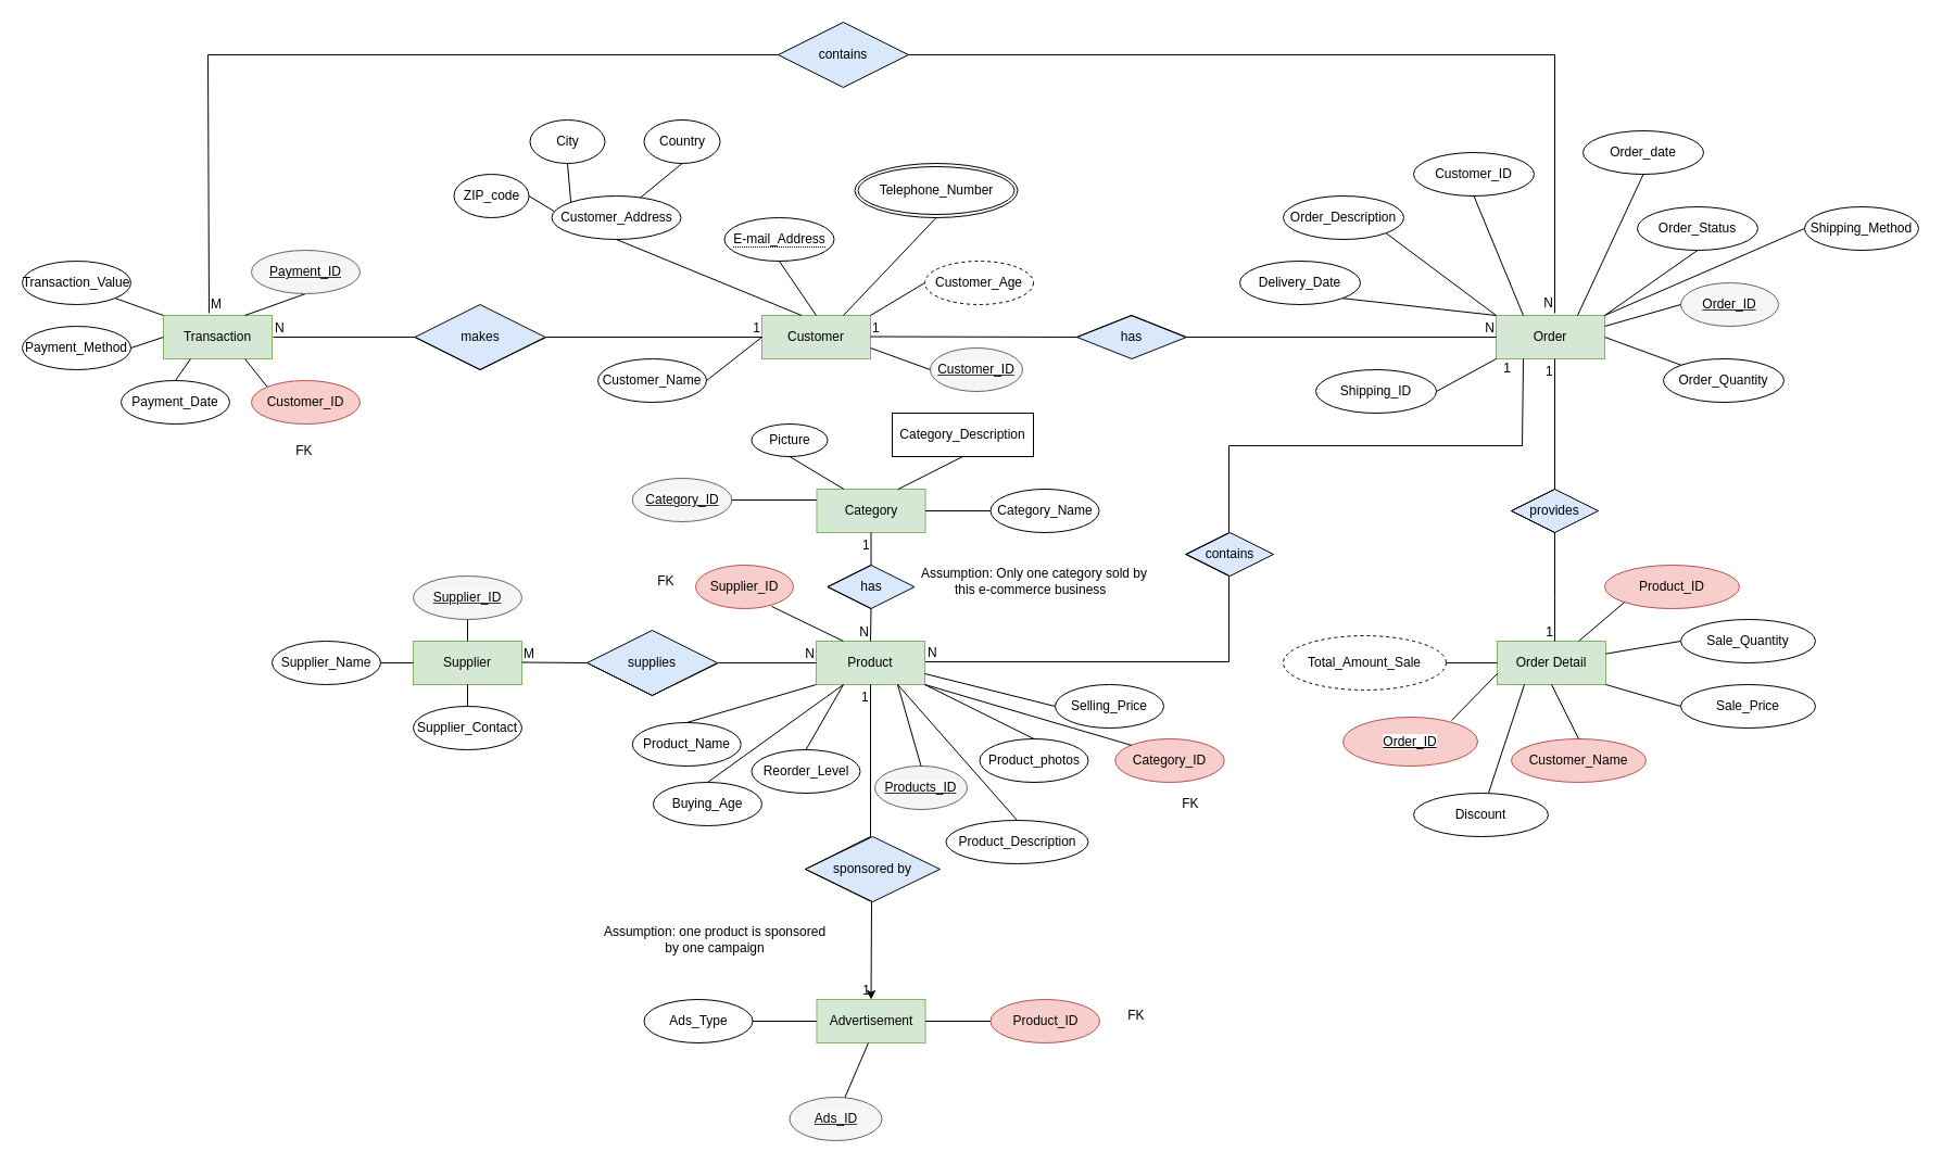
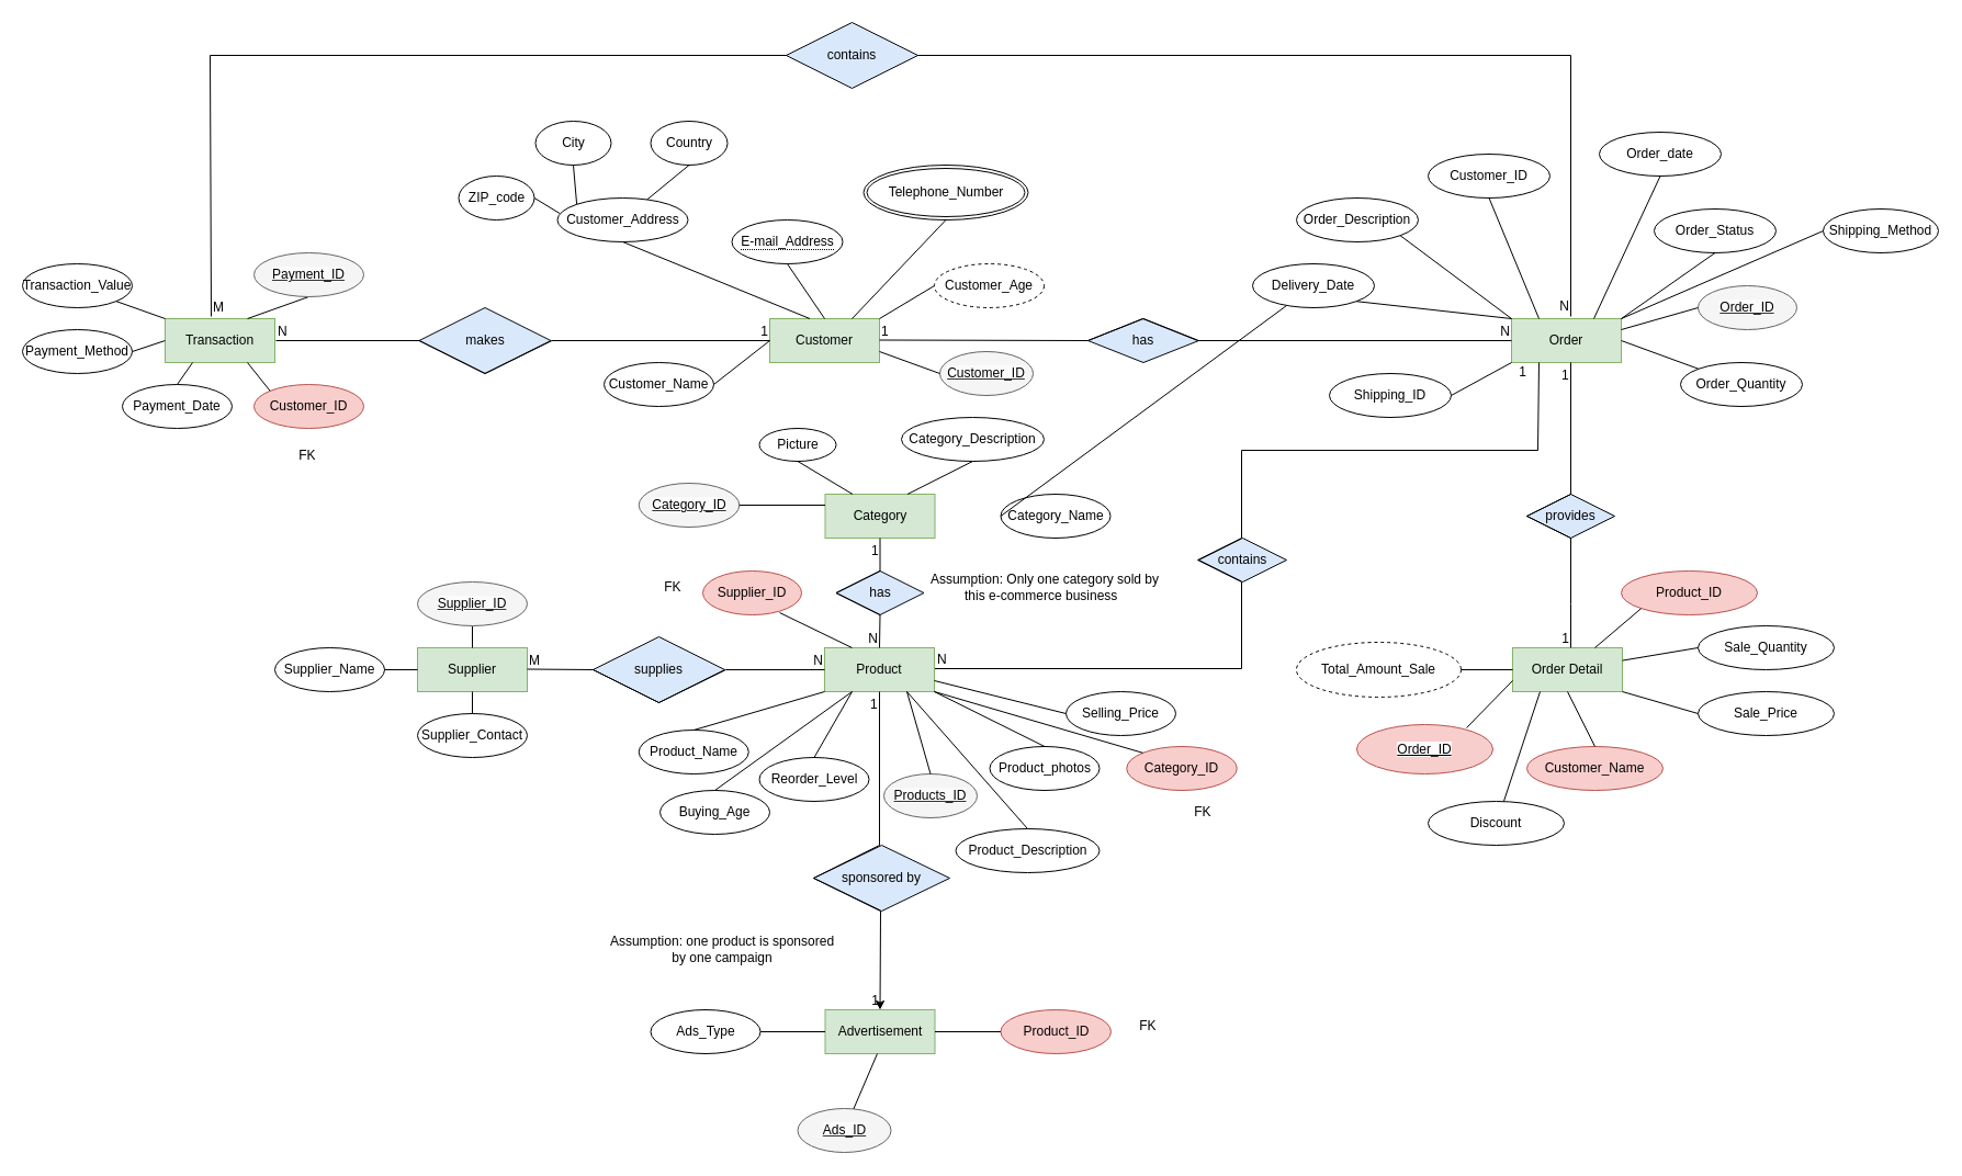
- <mxCell id="25" value="Category_Description" style="whiteSpace=wrap;html=1;align=center;rounded=0;" parent="1" vertex="1"><mxGeometry x="821" y="380" width="130" height="40" as="geometry" /></mxCell>
+ <mxCell id="25" value="Category_Description" style="ellipse;whiteSpace=wrap;html=1;align=center;" parent="1" vertex="1"><mxGeometry x="821" y="380" width="130" height="40" as="geometry" /></mxCell>
- <mxCell id="31" value="" style="endArrow=none;html=1;rounded=0;exitX=0;exitY=0.5;exitDx=0;exitDy=0;entryX=1;entryY=0.5;entryDx=0;entryDy=0;" parent="1" source="22" target="7" edge="1"><mxGeometry relative="1" as="geometry"><mxPoint x="750.5" y="460" as="sourcePoint" /><mxPoint x="800.5" y="460" as="targetPoint" /></mxGeometry></mxCell>
+ <mxCell id="31" value="" style="endArrow=none;html=1;rounded=0;exitX=0;exitY=0.5;exitDx=0;exitDy=0;" parent="1" source="22" target="62" edge="1"><mxGeometry relative="1" as="geometry"><mxPoint x="750.5" y="460" as="sourcePoint" /><mxPoint x="800.5" y="460" as="targetPoint" /></mxGeometry></mxCell>
